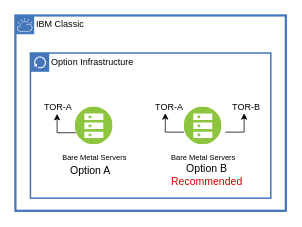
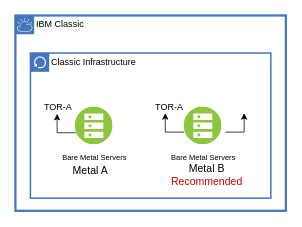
- <mxCell id="5" value="Option Infrastructure" style="shape=mxgraph.ibm.box;prType=classic;fontStyle=0;verticalAlign=top;align=left;spacingLeft=32;spacingTop=4;fillColor=none;rounded=0;whiteSpace=wrap;html=1;strokeColor=#4376BB;strokeWidth=2;dashed=0;container=1;spacing=-4;collapsible=0;expand=0;recursiveResize=0;" parent="4" vertex="1"><mxGeometry x="20" y="50" width="320" height="193.23" as="geometry" /></mxCell>
+ <mxCell id="5" value="Classic Infrastructure" style="shape=mxgraph.ibm.box;prType=classic;fontStyle=0;verticalAlign=top;align=left;spacingLeft=32;spacingTop=4;fillColor=none;rounded=0;whiteSpace=wrap;html=1;strokeColor=#4376BB;strokeWidth=2;dashed=0;container=1;spacing=-4;collapsible=0;expand=0;recursiveResize=0;" parent="4" vertex="1"><mxGeometry x="20" y="50" width="320" height="193.23" as="geometry" /></mxCell>
- <mxCell id="11" value="TOR-B" style="text;html=1;strokeColor=none;fillColor=none;align=center;verticalAlign=middle;whiteSpace=wrap;rounded=0;" parent="6" vertex="1"><mxGeometry x="254" y="3.355" width="45" height="16.774" as="geometry" /></mxCell>
- <mxCell id="7" value="&lt;font style=&quot;font-size: 14px&quot;&gt;Option A&lt;/font&gt;" style="text;html=1;strokeColor=none;fillColor=none;align=center;verticalAlign=middle;whiteSpace=wrap;rounded=0;" parent="6" vertex="1"><mxGeometry x="19" y="87.226" width="100" height="16.774" as="geometry" /></mxCell>
+ <mxCell id="7" value="&lt;font style=&quot;font-size: 14px&quot;&gt;Metal A&lt;/font&gt;" style="text;html=1;strokeColor=none;fillColor=none;align=center;verticalAlign=middle;whiteSpace=wrap;rounded=0;" parent="6" vertex="1"><mxGeometry x="19" y="87.226" width="100" height="16.774" as="geometry" /></mxCell>
- <mxCell id="8" value="&lt;font style=&quot;font-size: 14px&quot;&gt;Option B&lt;br&gt;&lt;font color=&quot;#cc0000&quot;&gt;Recommended&lt;/font&gt;&lt;br&gt;&lt;/font&gt;" style="text;html=1;strokeColor=none;fillColor=none;align=center;verticalAlign=middle;whiteSpace=wrap;rounded=0;" parent="6" vertex="1"><mxGeometry x="174" y="93.935" width="100" height="16.774" as="geometry" /></mxCell>
+ <mxCell id="8" value="&lt;font style=&quot;font-size: 14px&quot;&gt;Metal B&lt;br&gt;&lt;font color=&quot;#cc0000&quot;&gt;Recommended&lt;/font&gt;&lt;br&gt;&lt;/font&gt;" style="text;html=1;strokeColor=none;fillColor=none;align=center;verticalAlign=middle;whiteSpace=wrap;rounded=0;" parent="6" vertex="1"><mxGeometry x="174" y="93.935" width="100" height="16.774" as="geometry" /></mxCell>
